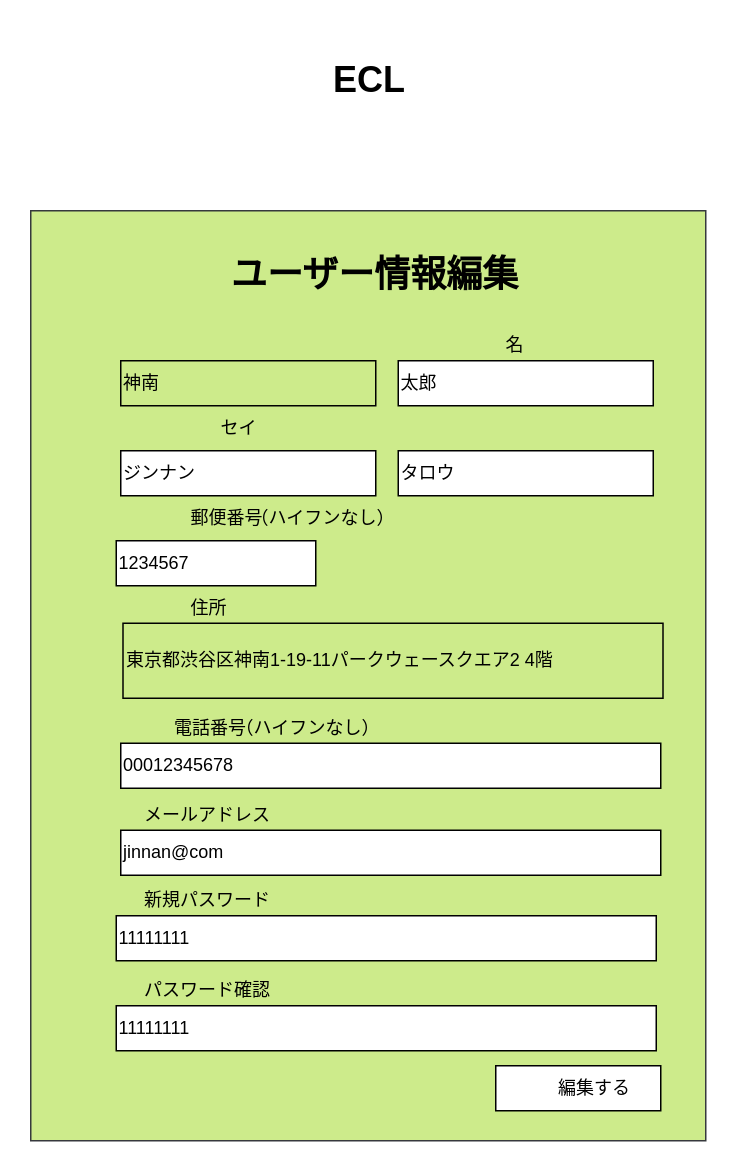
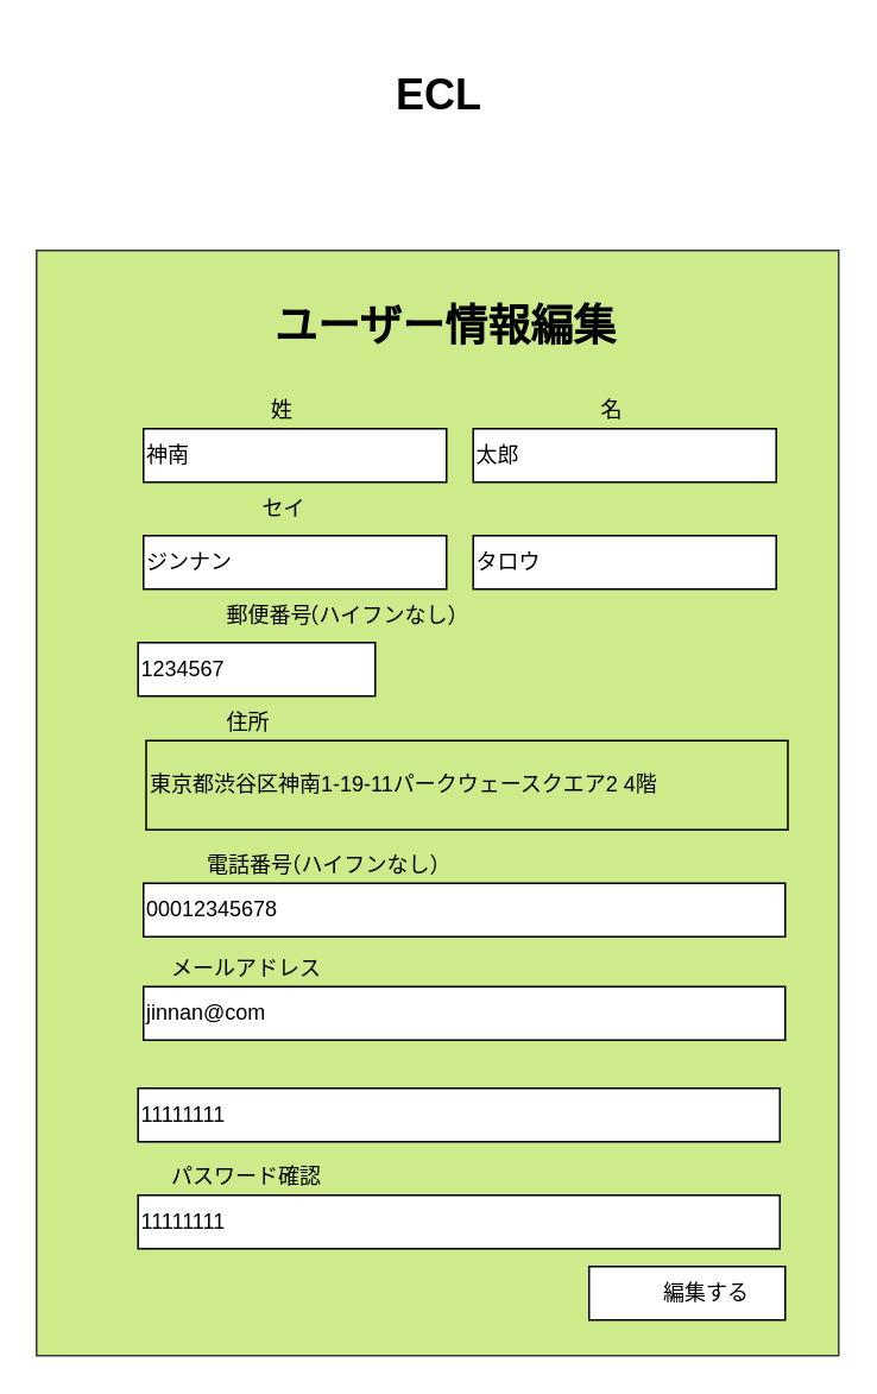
+ <mxCell id="13" value="姓" style="text;html=1;resizable=0;points=[];autosize=1;align=left;verticalAlign=top;spacingTop=-4;" parent="1" vertex="1"><mxGeometry x="150" y="220" width="30" height="20" as="geometry" /></mxCell>
- <mxCell id="6" value="神南" style="rounded=0;whiteSpace=wrap;html=1;strokeWidth=1;align=left;fillColor=#cdeb8b;" parent="1" vertex="1"><mxGeometry x="80" y="240" width="170" height="30" as="geometry" /></mxCell>
+ <mxCell id="6" value="神南" style="rounded=0;whiteSpace=wrap;html=1;strokeWidth=1;align=left;" parent="1" vertex="1"><mxGeometry x="80" y="240" width="170" height="30" as="geometry" /></mxCell>
- <mxCell id="24" value="新規パスワード" style="text;html=1;resizable=0;points=[];autosize=1;align=left;verticalAlign=top;spacingTop=-4;" parent="1" vertex="1"><mxGeometry x="93.5" y="590" width="100" height="20" as="geometry" /></mxCell>
